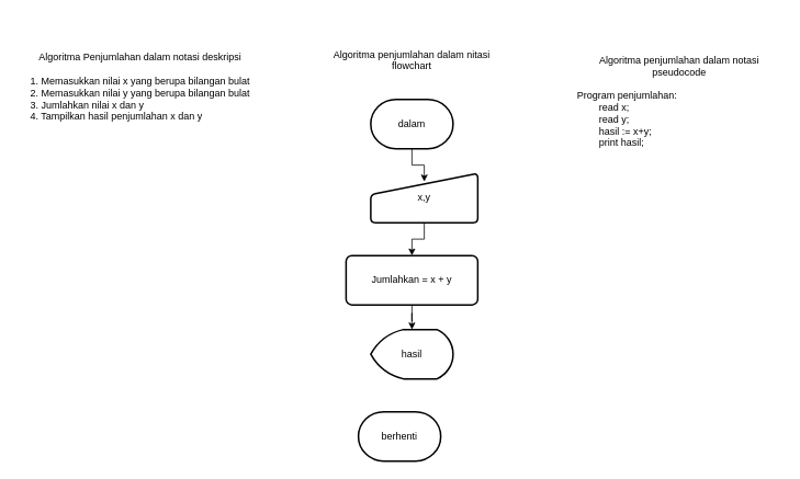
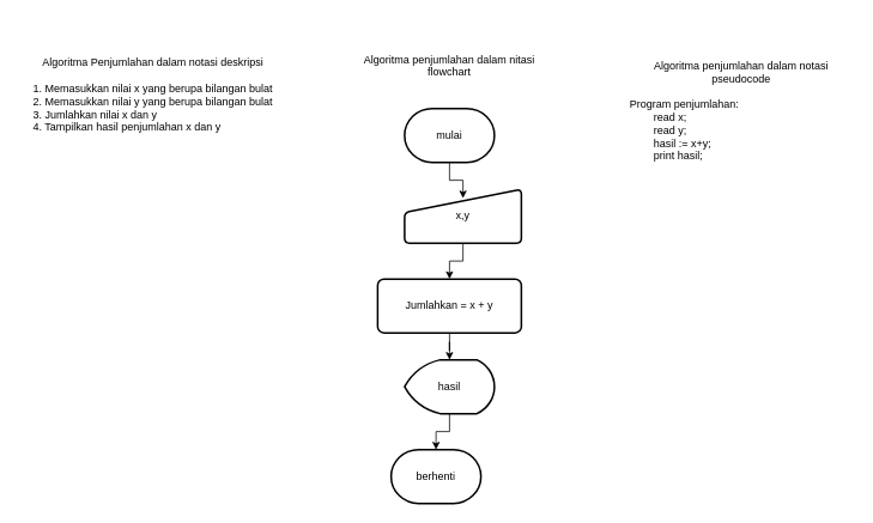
- <mxCell id="5" value="dalam" style="strokeWidth=2;html=1;shape=mxgraph.flowchart.terminator;whiteSpace=wrap;" vertex="1" parent="1"><mxGeometry x="450" y="120" width="100" height="60" as="geometry" /></mxCell>
+ <mxCell id="5" value="mulai" style="strokeWidth=2;html=1;shape=mxgraph.flowchart.terminator;whiteSpace=wrap;" vertex="1" parent="1"><mxGeometry x="450" y="120" width="100" height="60" as="geometry" /></mxCell>
+ <mxCell id="10" style="edgeStyle=orthogonalEdgeStyle;rounded=0;orthogonalLoop=1;jettySize=auto;html=1;" edge="1" parent="1" source="11" target="12"><mxGeometry relative="1" as="geometry" /></mxCell>
